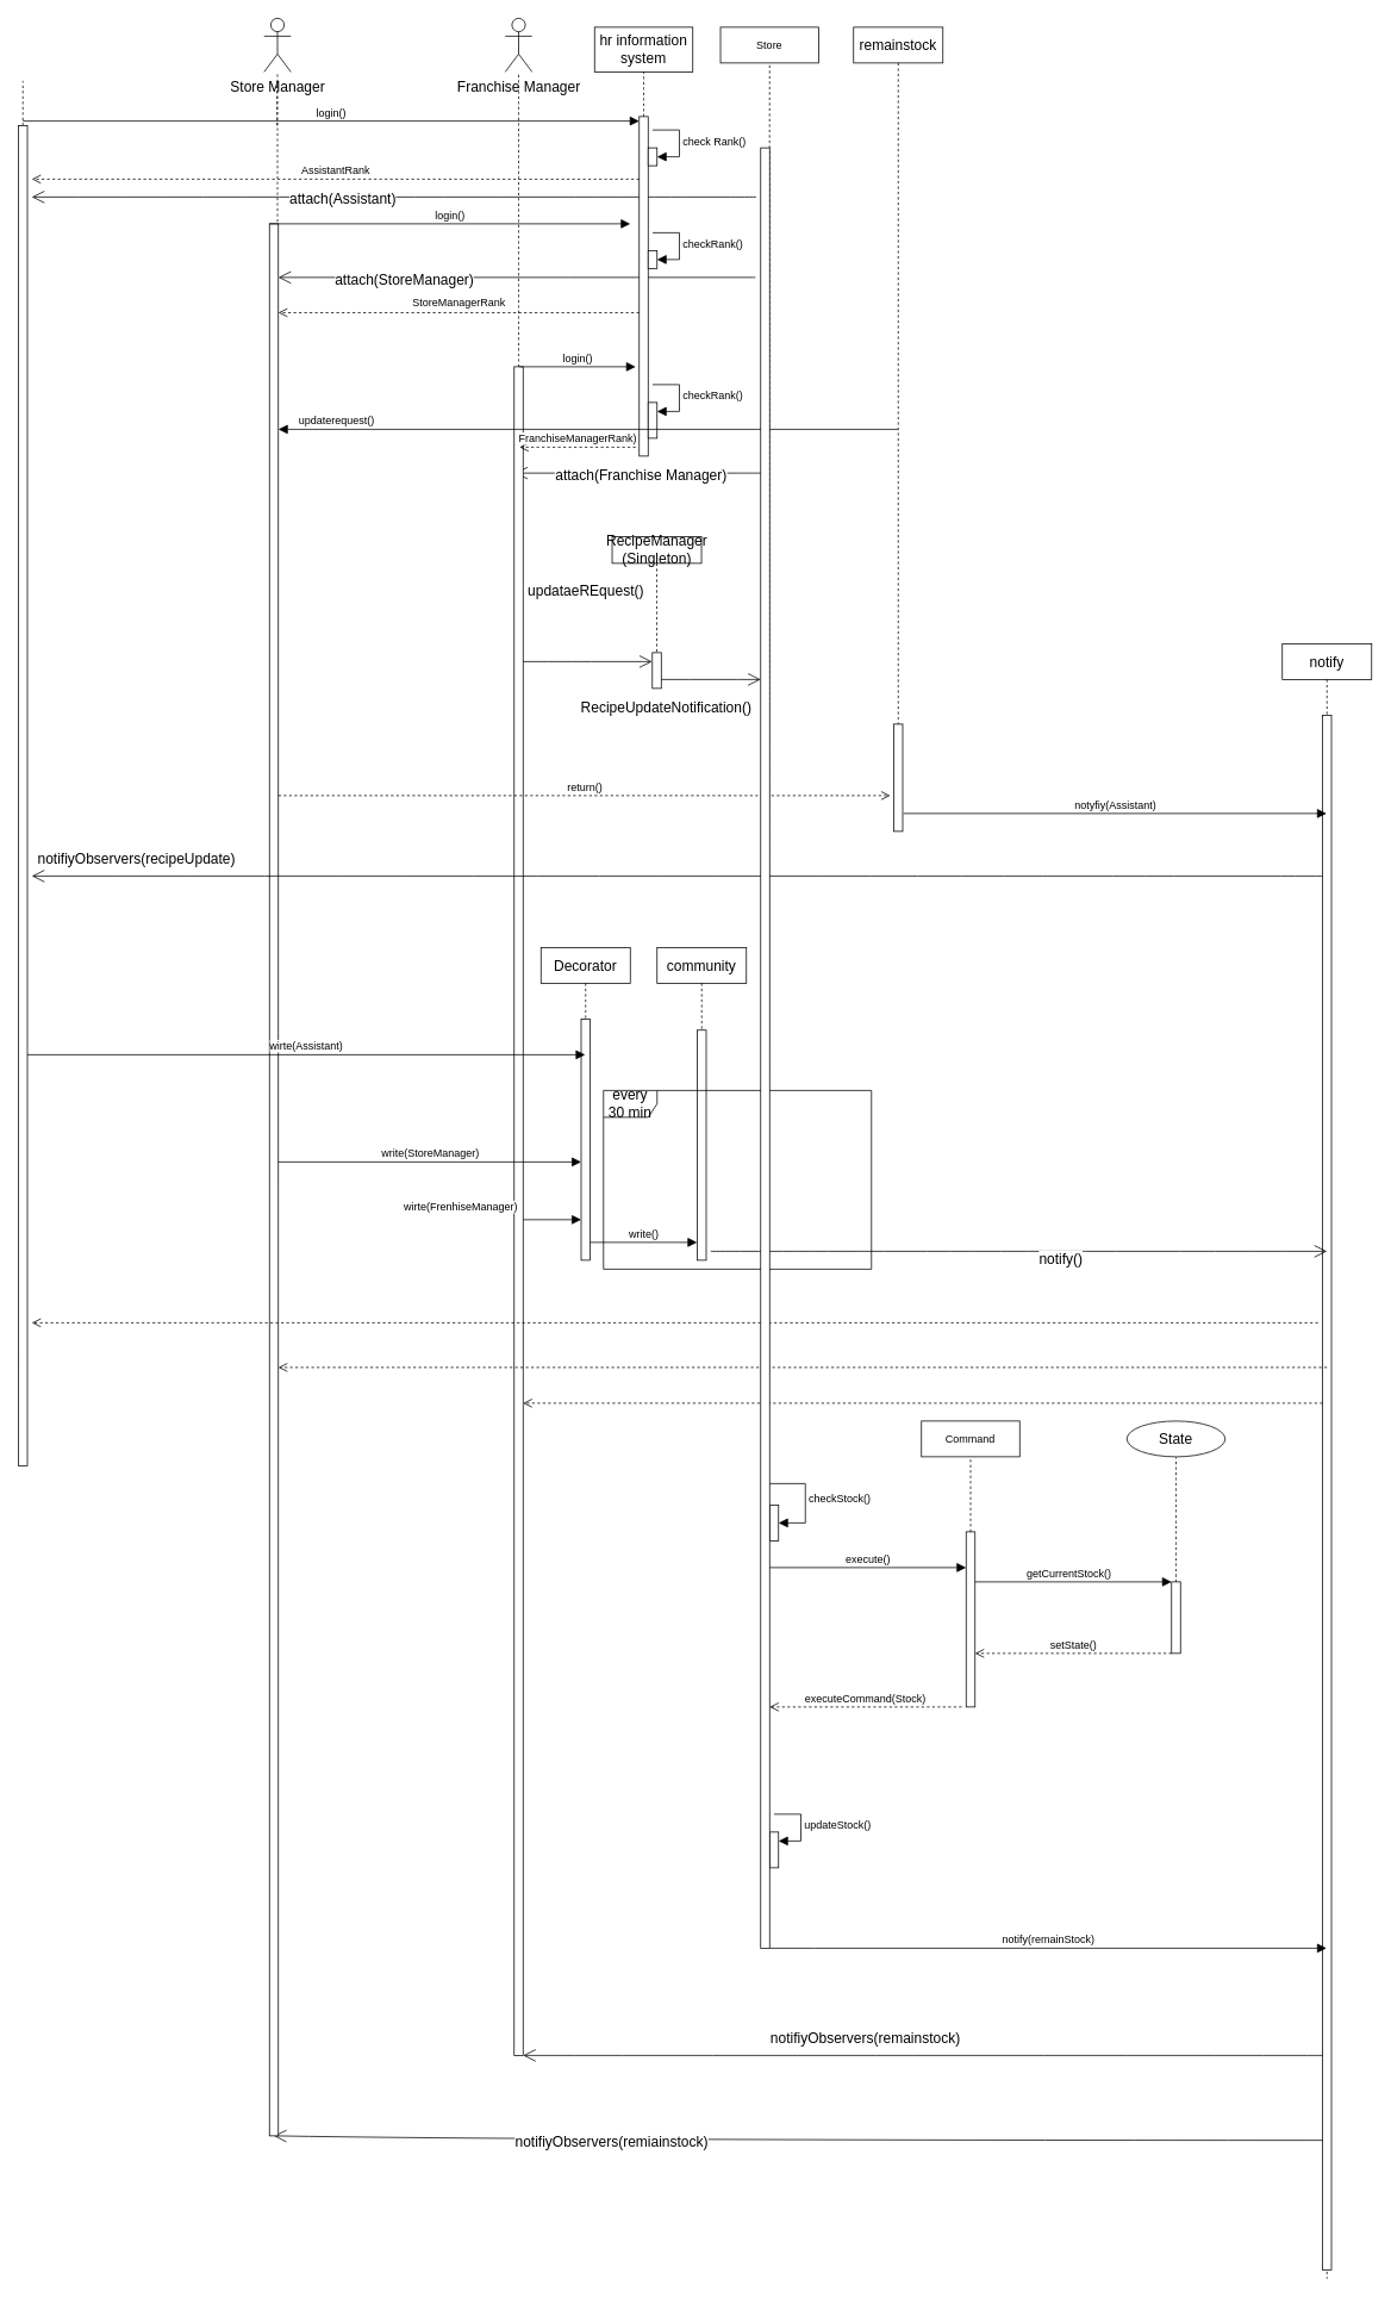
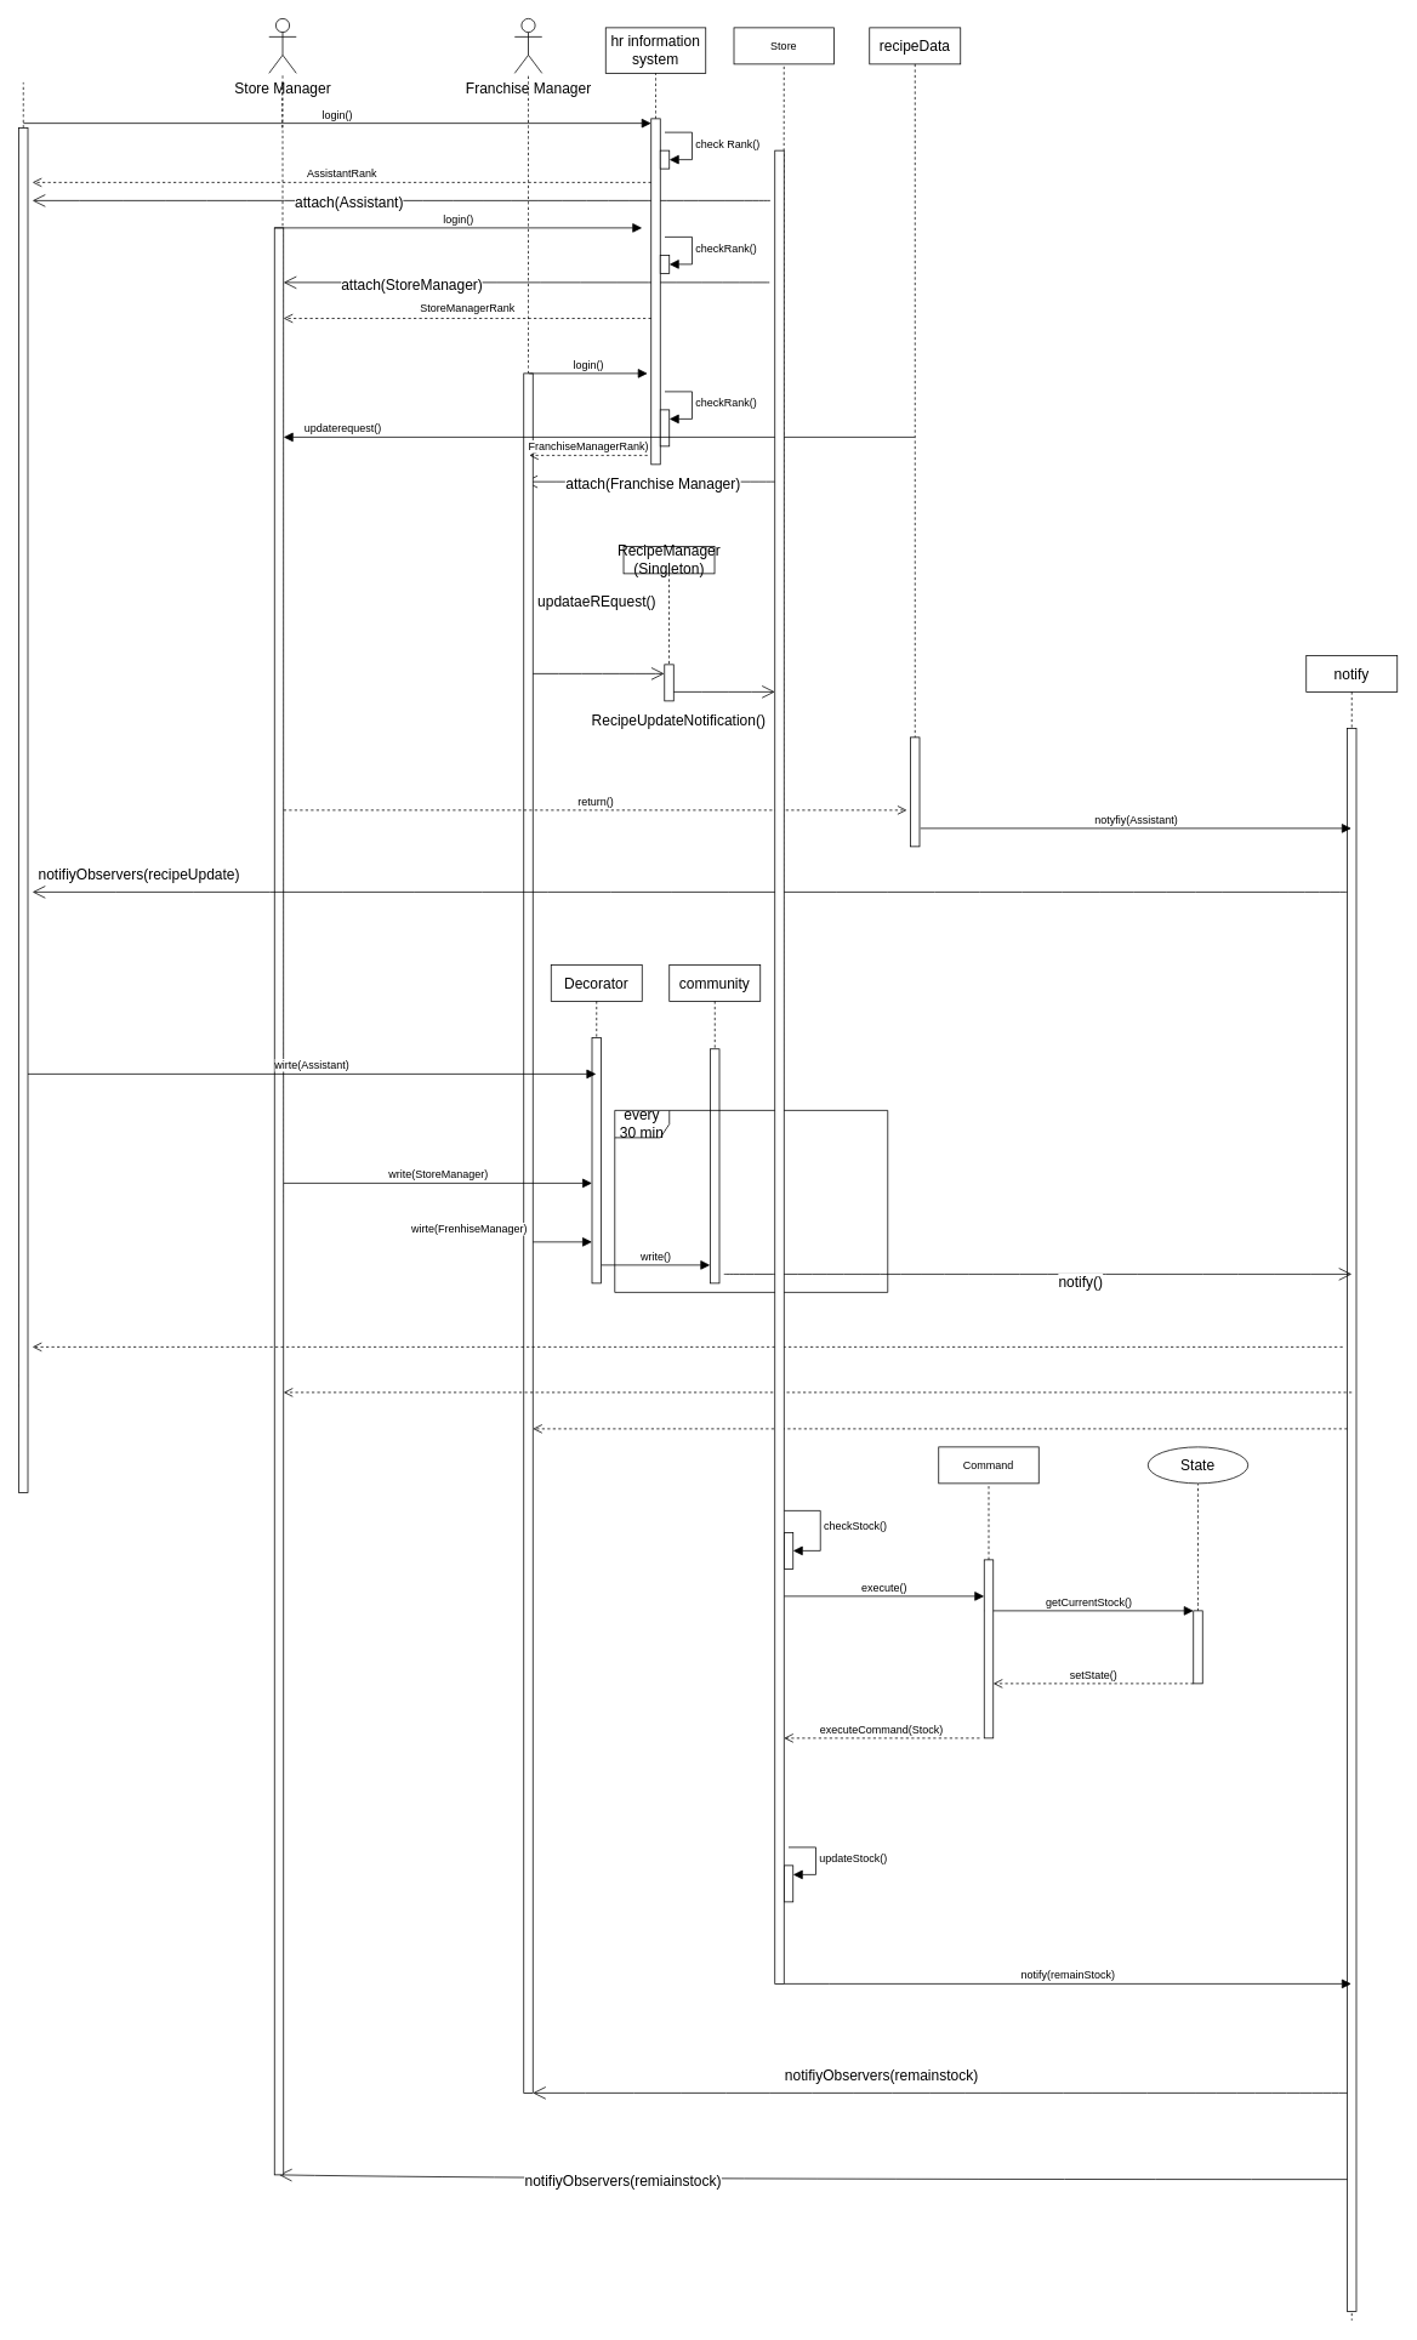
- <mxCell id="68" value="remainstock" style="shape=umlLifeline;perimeter=lifelinePerimeter;whiteSpace=wrap;html=1;container=1;dropTarget=0;collapsible=0;recursiveResize=0;outlineConnect=0;portConstraint=eastwest;newEdgeStyle={&quot;curved&quot;:0,&quot;rounded&quot;:0};fontSize=16;" vertex="1" parent="1"><mxGeometry x="955" y="30" width="100" height="900" as="geometry" /></mxCell>
+ <mxCell id="68" value="recipeData" style="shape=umlLifeline;perimeter=lifelinePerimeter;whiteSpace=wrap;html=1;container=1;dropTarget=0;collapsible=0;recursiveResize=0;outlineConnect=0;portConstraint=eastwest;newEdgeStyle={&quot;curved&quot;:0,&quot;rounded&quot;:0};fontSize=16;" vertex="1" parent="1"><mxGeometry x="955" y="30" width="100" height="900" as="geometry" /></mxCell>
